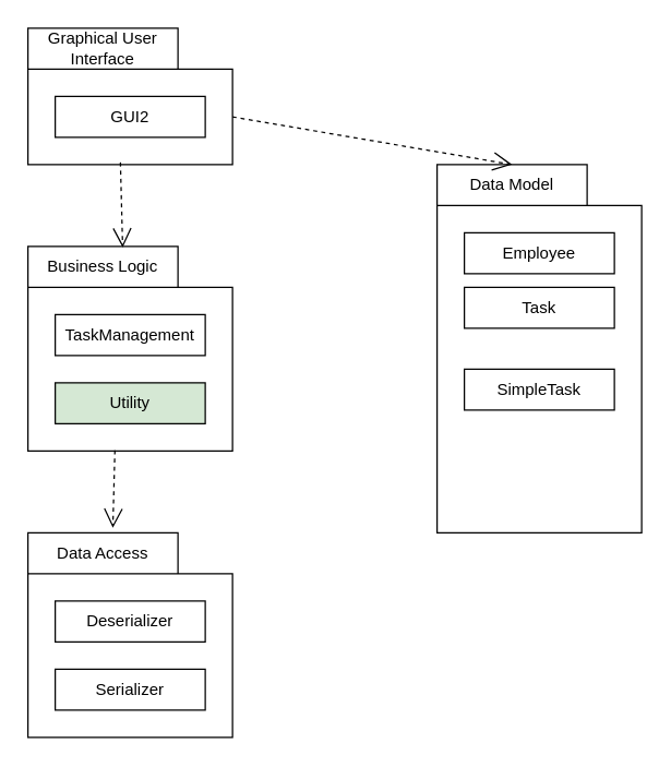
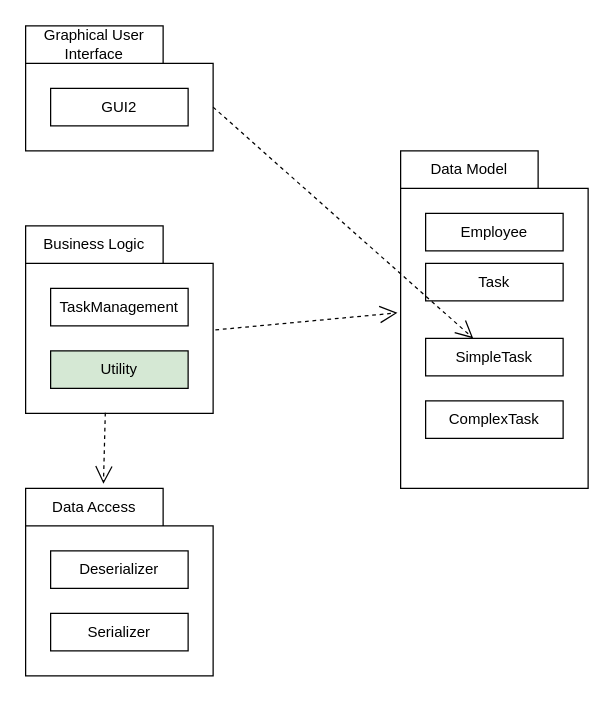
- <mxCell id="18" value="" style="endArrow=open;endSize=12;dashed=1;html=1;rounded=0;exitX=0;exitY=0;exitDx=150;exitDy=65;exitPerimeter=0;entryX=0;entryY=0;entryDx=55;entryDy=0;entryPerimeter=0;" edge="1" parent="1" source="2" target="11"><mxGeometry width="160" relative="1" as="geometry"><mxPoint x="240" y="250" as="sourcePoint" /><mxPoint x="241" y="313" as="targetPoint" /></mxGeometry></mxCell>
+ <mxCell id="18" value="" style="endArrow=open;endSize=12;dashed=1;html=1;rounded=0;exitX=0;exitY=0;exitDx=150;exitDy=65;exitPerimeter=0;" edge="1" parent="1" source="2" target="14"><mxGeometry width="160" relative="1" as="geometry"><mxPoint x="240" y="250" as="sourcePoint" /><mxPoint x="241" y="313" as="targetPoint" /></mxGeometry></mxCell>
- <mxCell id="16" value="" style="endArrow=open;endSize=12;dashed=1;html=1;rounded=0;exitX=0.452;exitY=0.984;exitDx=0;exitDy=0;exitPerimeter=0;entryX=0.463;entryY=0.005;entryDx=0;entryDy=0;entryPerimeter=0;" edge="1" parent="1" source="2" target="4"><mxGeometry width="160" relative="1" as="geometry"><mxPoint x="170" y="340" as="sourcePoint" /><mxPoint x="330" y="340" as="targetPoint" /></mxGeometry></mxCell>
+ <mxCell id="19" value="" style="endArrow=open;endSize=12;dashed=1;html=1;rounded=0;exitX=1.012;exitY=0.555;exitDx=0;exitDy=0;exitPerimeter=0;entryX=-0.017;entryY=0.48;entryDx=0;entryDy=0;entryPerimeter=0;" edge="1" parent="1" source="4" target="11"><mxGeometry width="160" relative="1" as="geometry"><mxPoint x="240" y="250" as="sourcePoint" /><mxPoint x="241" y="313" as="targetPoint" /></mxGeometry></mxCell>
+ <mxCell id="15" value="ComplexTask" style="html=1;whiteSpace=wrap;" vertex="1" parent="11"><mxGeometry x="20" y="200" width="110" height="30" as="geometry" /></mxCell>
